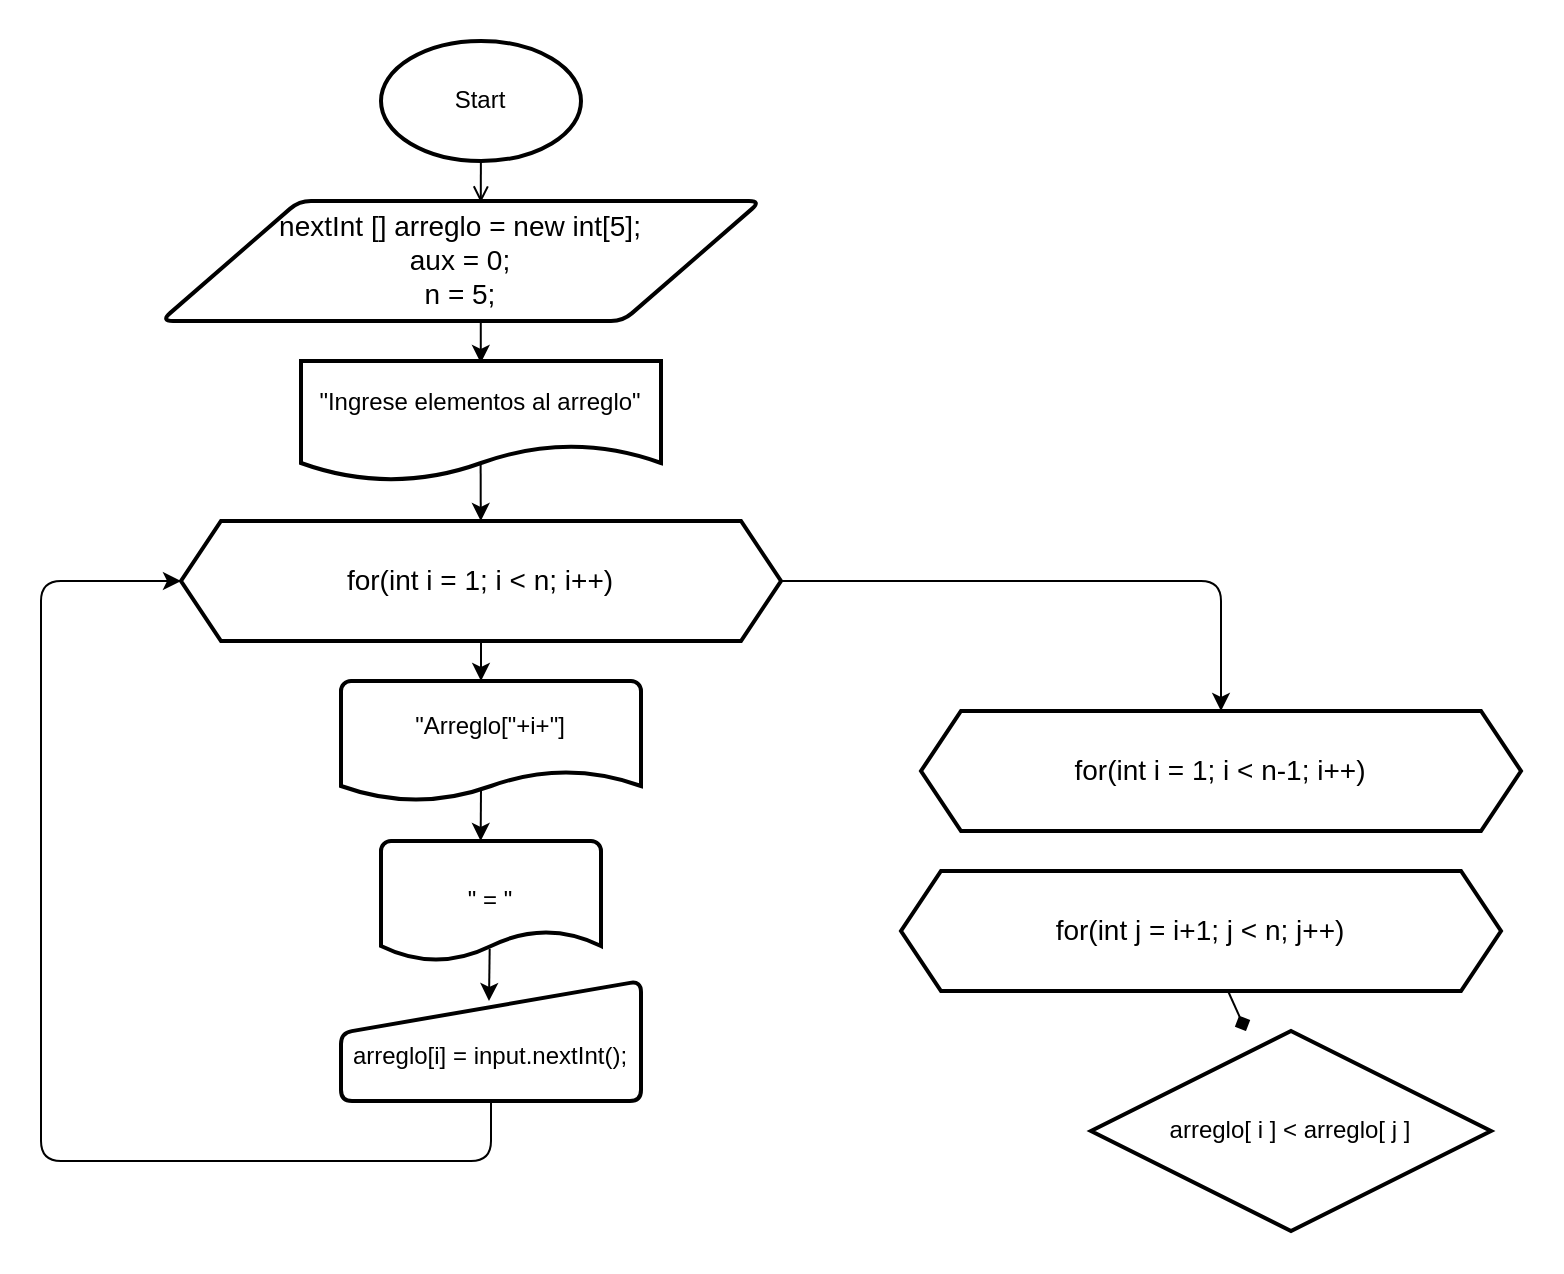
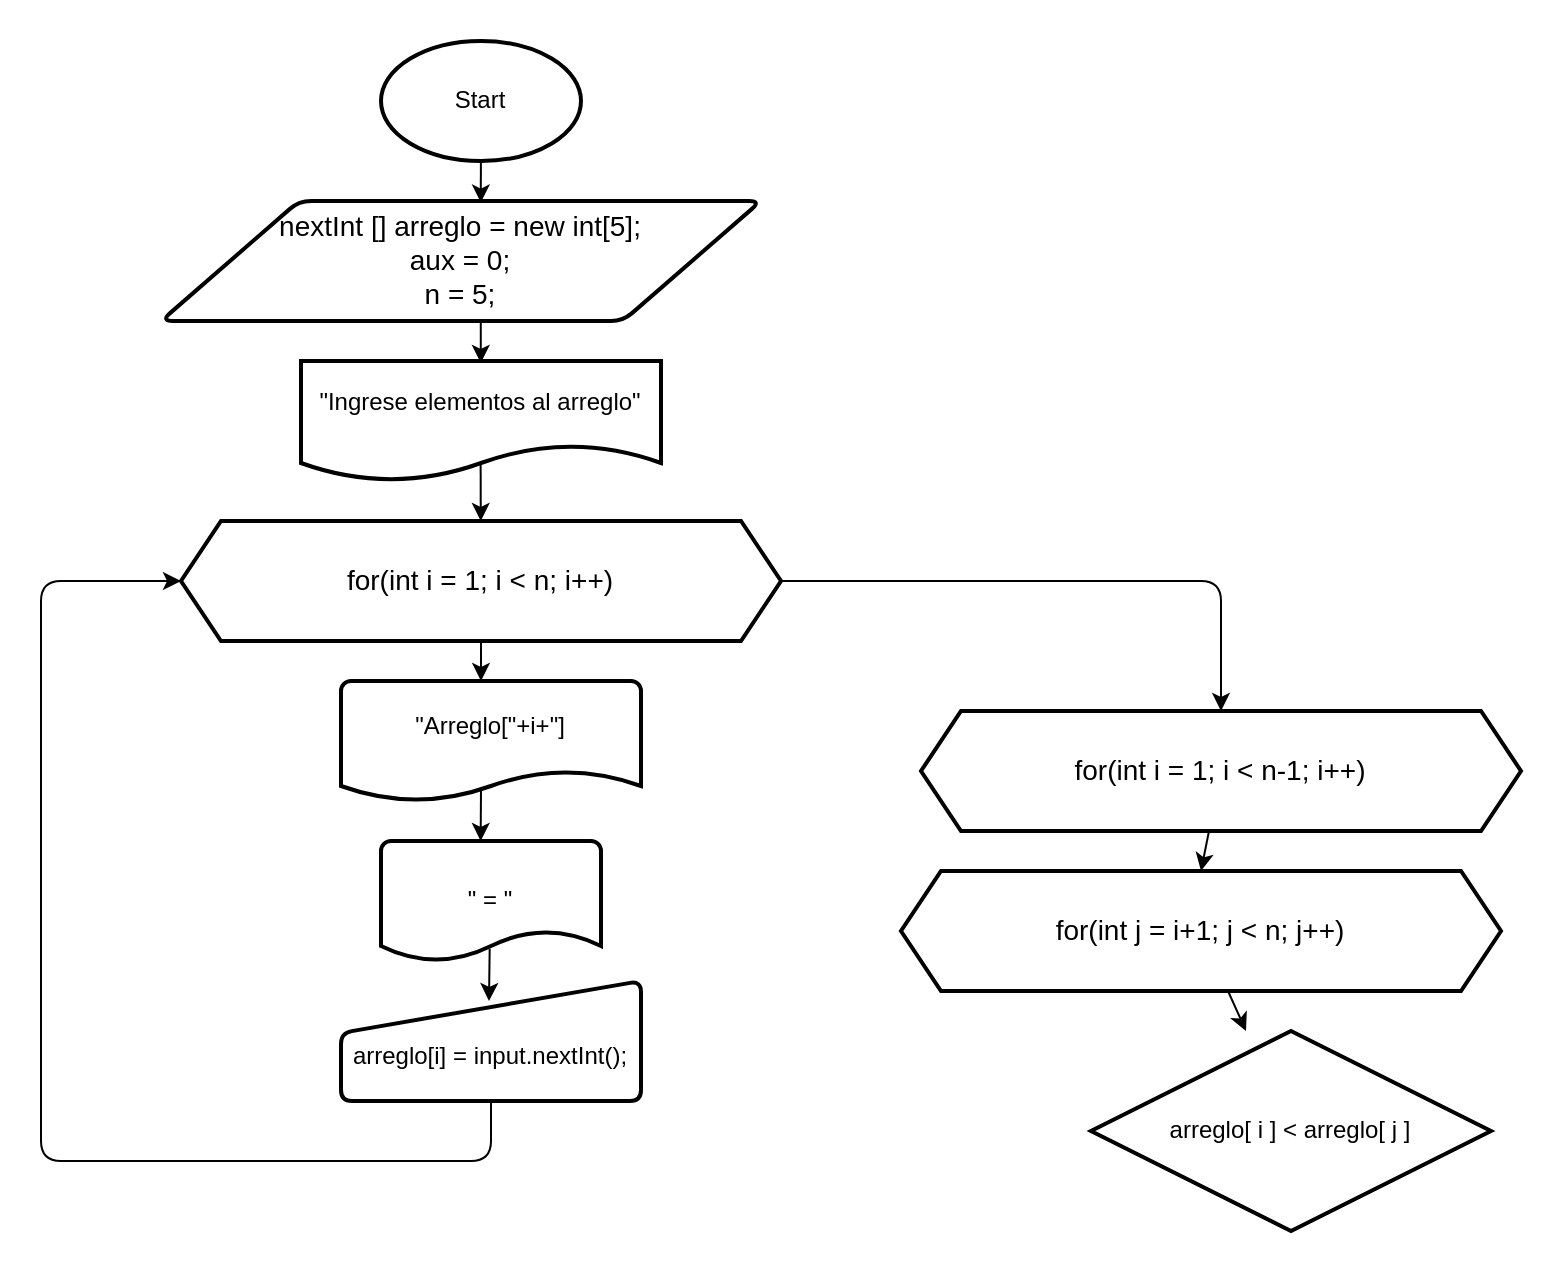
- <mxCell id="4" style="edgeStyle=none;html=1;entryX=0.533;entryY=0.013;entryDx=0;entryDy=0;entryPerimeter=0;endArrow=open;" edge="1" parent="1" source="2" target="3"><mxGeometry relative="1" as="geometry" /></mxCell>
+ <mxCell id="4" style="edgeStyle=none;html=1;entryX=0.533;entryY=0.013;entryDx=0;entryDy=0;entryPerimeter=0;" edge="1" parent="1" source="2" target="3"><mxGeometry relative="1" as="geometry" /></mxCell>
+ <mxCell id="17" style="edgeStyle=none;html=1;entryX=0.5;entryY=0;entryDx=0;entryDy=0;" edge="1" parent="1" source="18" target="20"><mxGeometry relative="1" as="geometry" /></mxCell>
- <mxCell id="19" style="edgeStyle=none;html=1;endArrow=diamond;" edge="1" parent="1" source="20" target="21"><mxGeometry relative="1" as="geometry"><mxPoint x="610" y="570" as="targetPoint" /></mxGeometry></mxCell>
+ <mxCell id="19" style="edgeStyle=none;html=1;" edge="1" parent="1" source="20" target="21"><mxGeometry relative="1" as="geometry"><mxPoint x="610" y="570" as="targetPoint" /></mxGeometry></mxCell>
